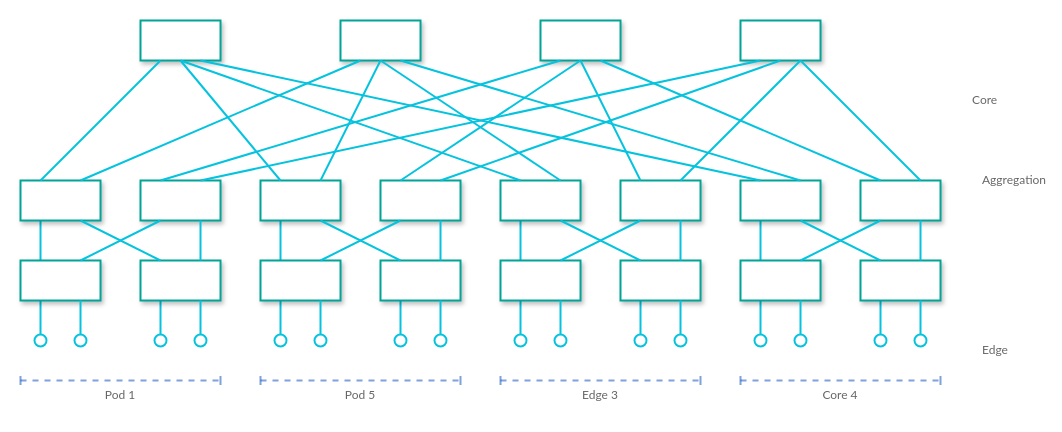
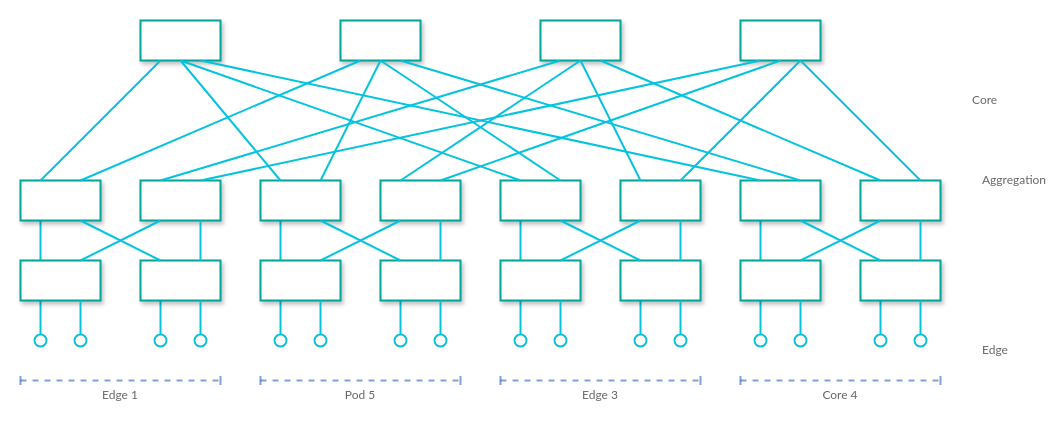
- <mxCell id="71" value="Pod 1" style="text;strokeColor=none;align=center;fillColor=none;html=1;verticalAlign=middle;whiteSpace=wrap;rounded=0;fontColor=#666666;fontFamily=Lato;fontSource=https%3A%2F%2Ffonts.googleapis.com%2Fcss%3Ffamily%3DLato;" vertex="1" parent="1"><mxGeometry x="90" y="380" width="60" height="30" as="geometry" /></mxCell>
+ <mxCell id="71" value="Edge 1" style="text;strokeColor=none;align=center;fillColor=none;html=1;verticalAlign=middle;whiteSpace=wrap;rounded=0;fontColor=#666666;fontFamily=Lato;fontSource=https%3A%2F%2Ffonts.googleapis.com%2Fcss%3Ffamily%3DLato;" vertex="1" parent="1"><mxGeometry x="90" y="380" width="60" height="30" as="geometry" /></mxCell>
